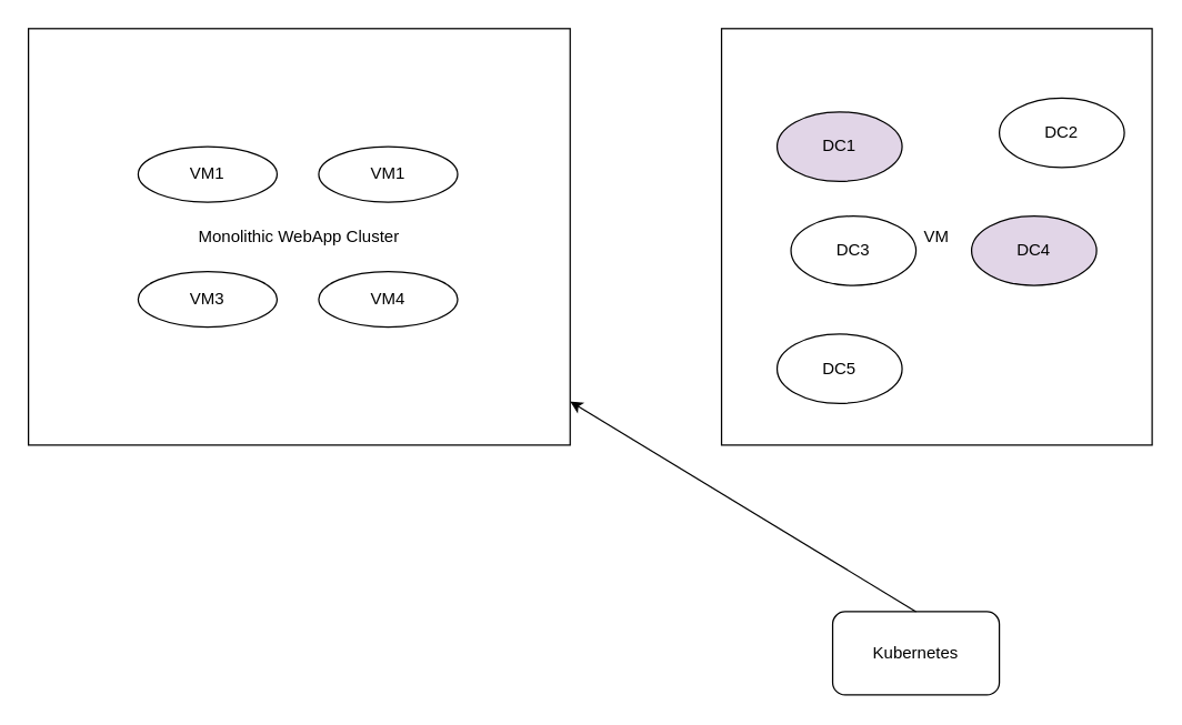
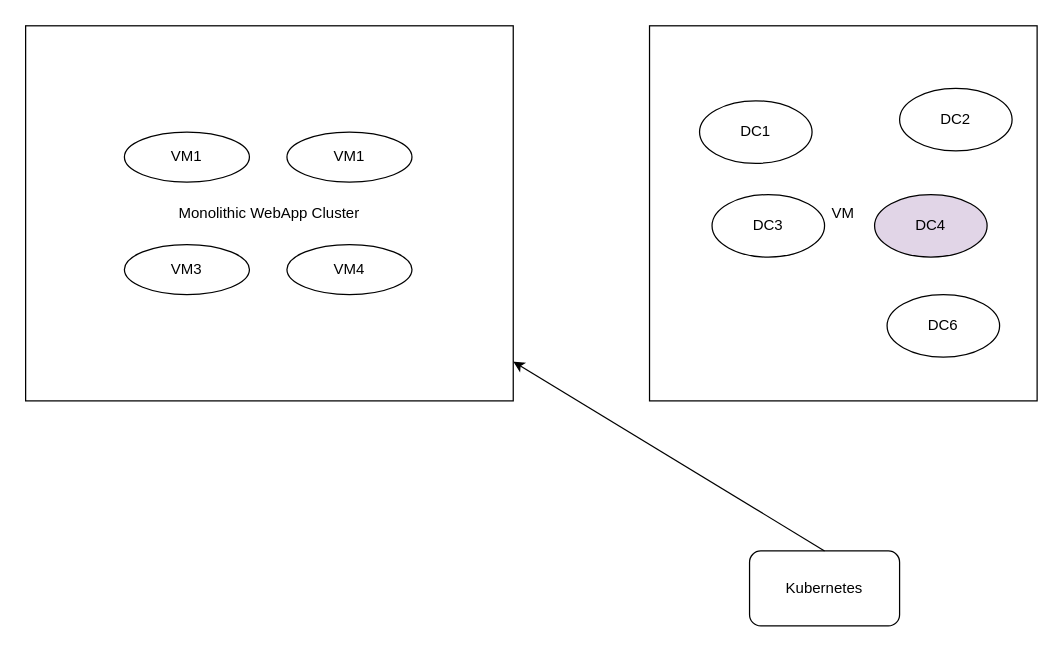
- <mxCell id="8" value="DC1" style="ellipse;whiteSpace=wrap;html=1;fillColor=#e1d5e7;" vertex="1" parent="1"><mxGeometry x="559" y="80" width="90" height="50" as="geometry" /></mxCell>
+ <mxCell id="8" value="DC1" style="ellipse;whiteSpace=wrap;html=1;" vertex="1" parent="1"><mxGeometry x="559" y="80" width="90" height="50" as="geometry" /></mxCell>
+ <mxCell id="15" value="DC6" style="ellipse;whiteSpace=wrap;html=1;" vertex="1" parent="1"><mxGeometry x="709" y="235" width="90" height="50" as="geometry" /></mxCell>
- <mxCell id="13" value="DC5" style="ellipse;whiteSpace=wrap;html=1;" vertex="1" parent="1"><mxGeometry x="559" y="240" width="90" height="50" as="geometry" /></mxCell>
